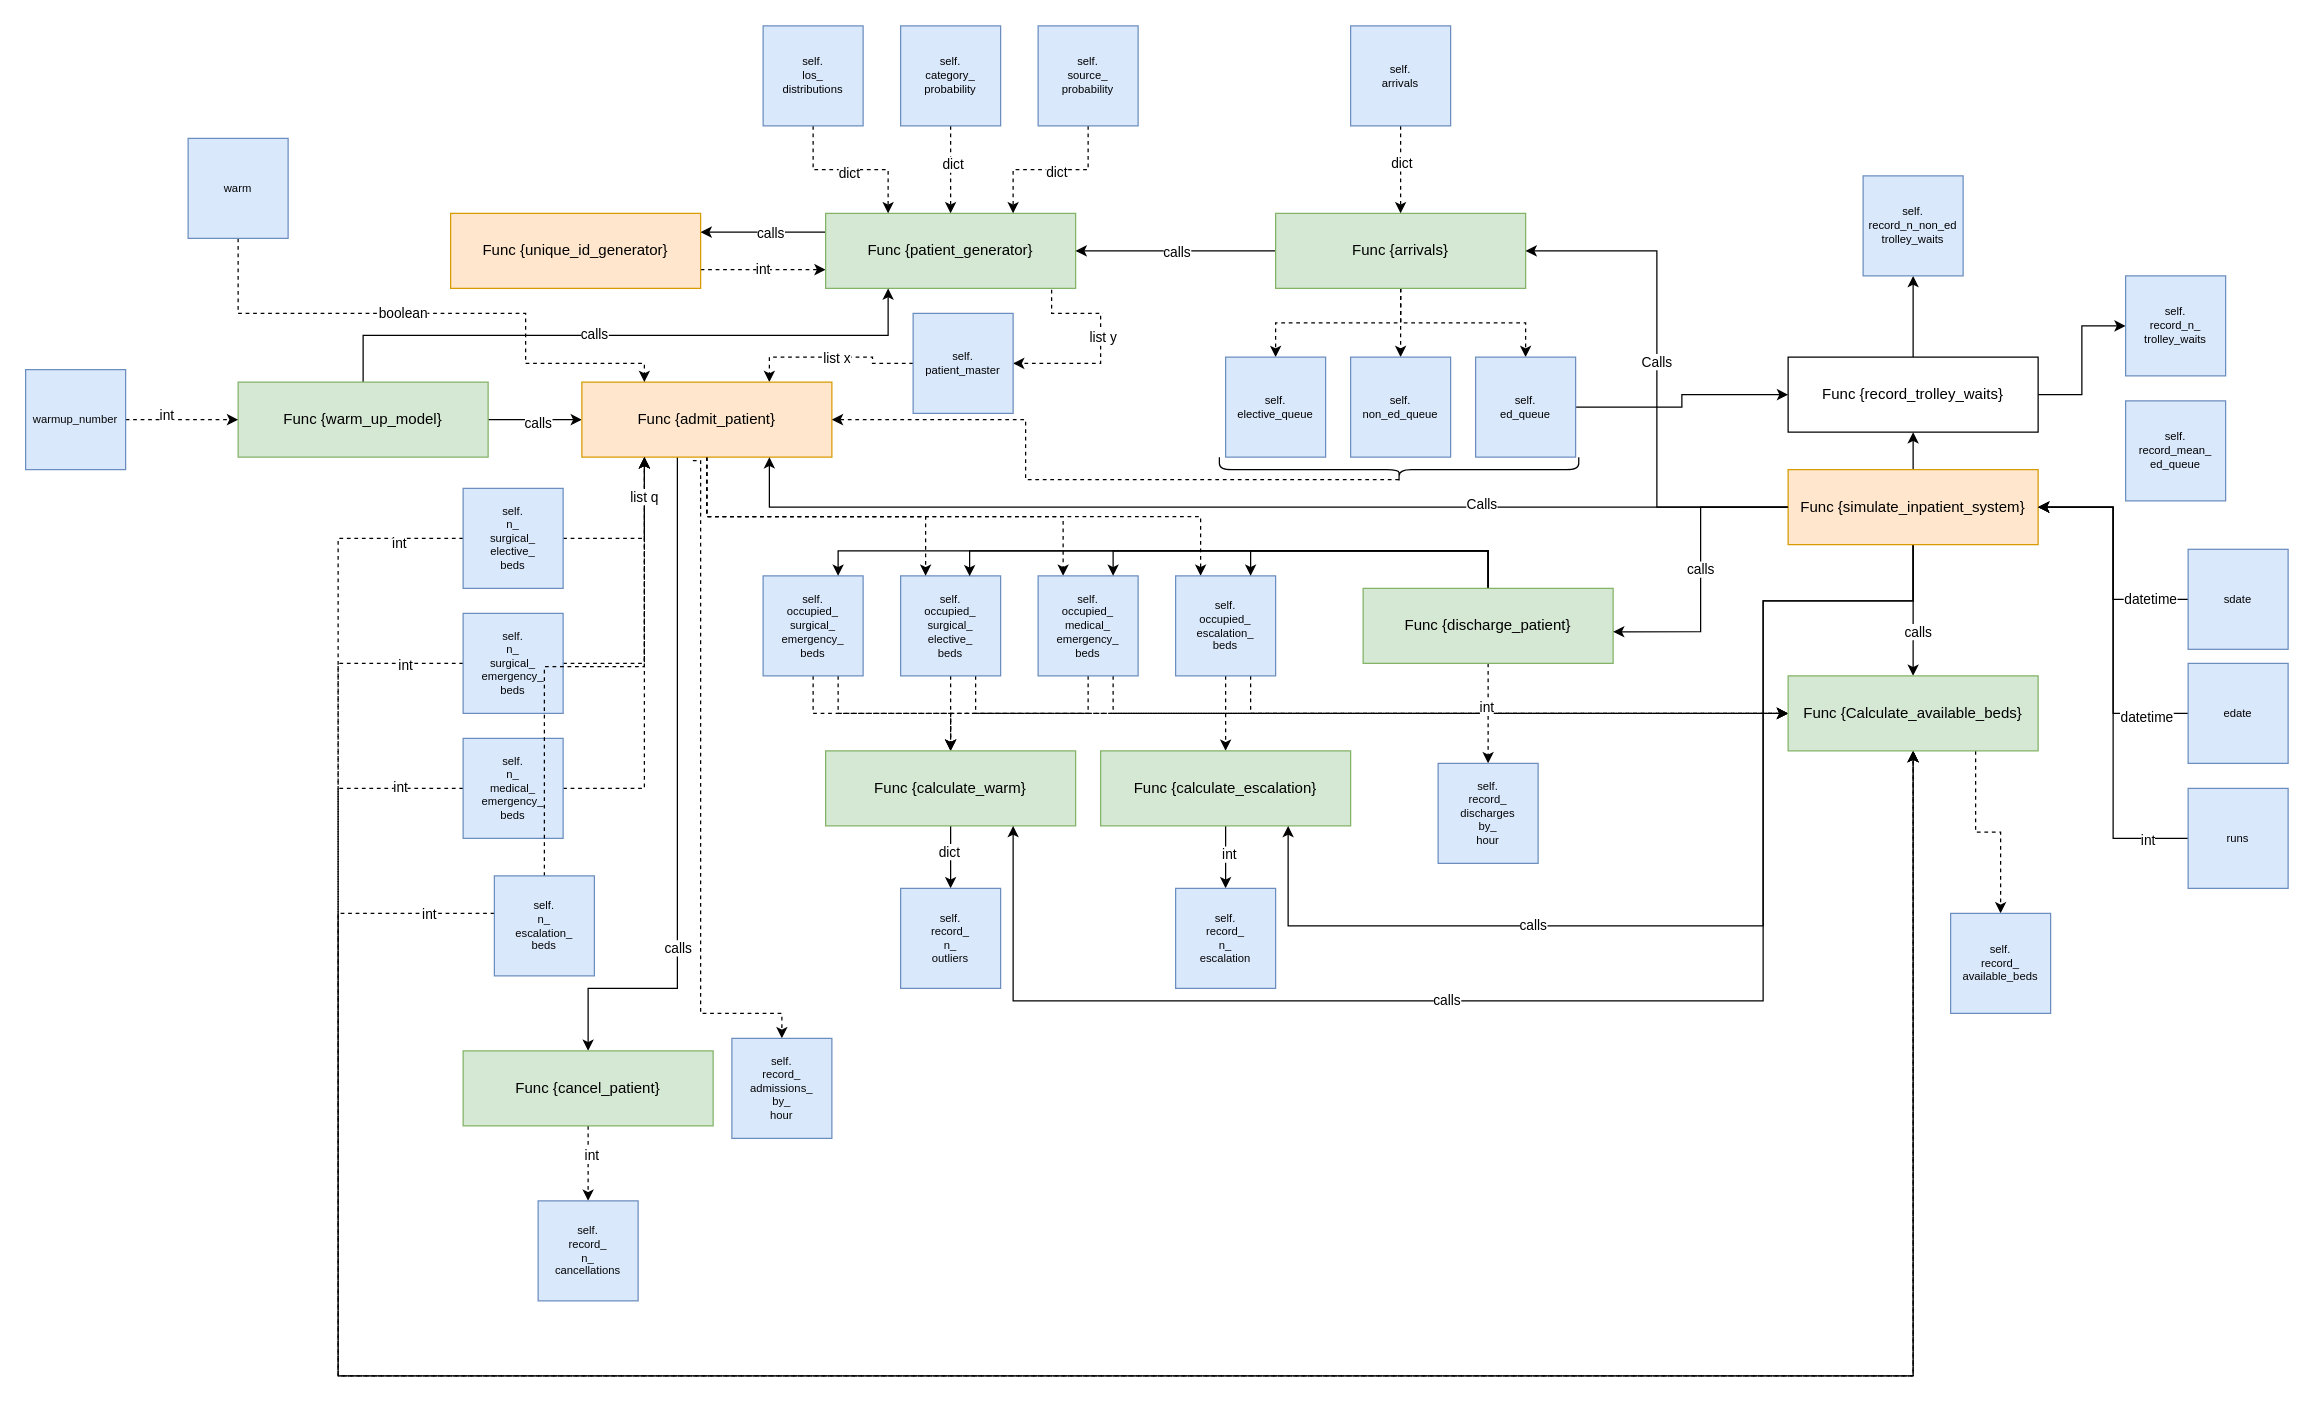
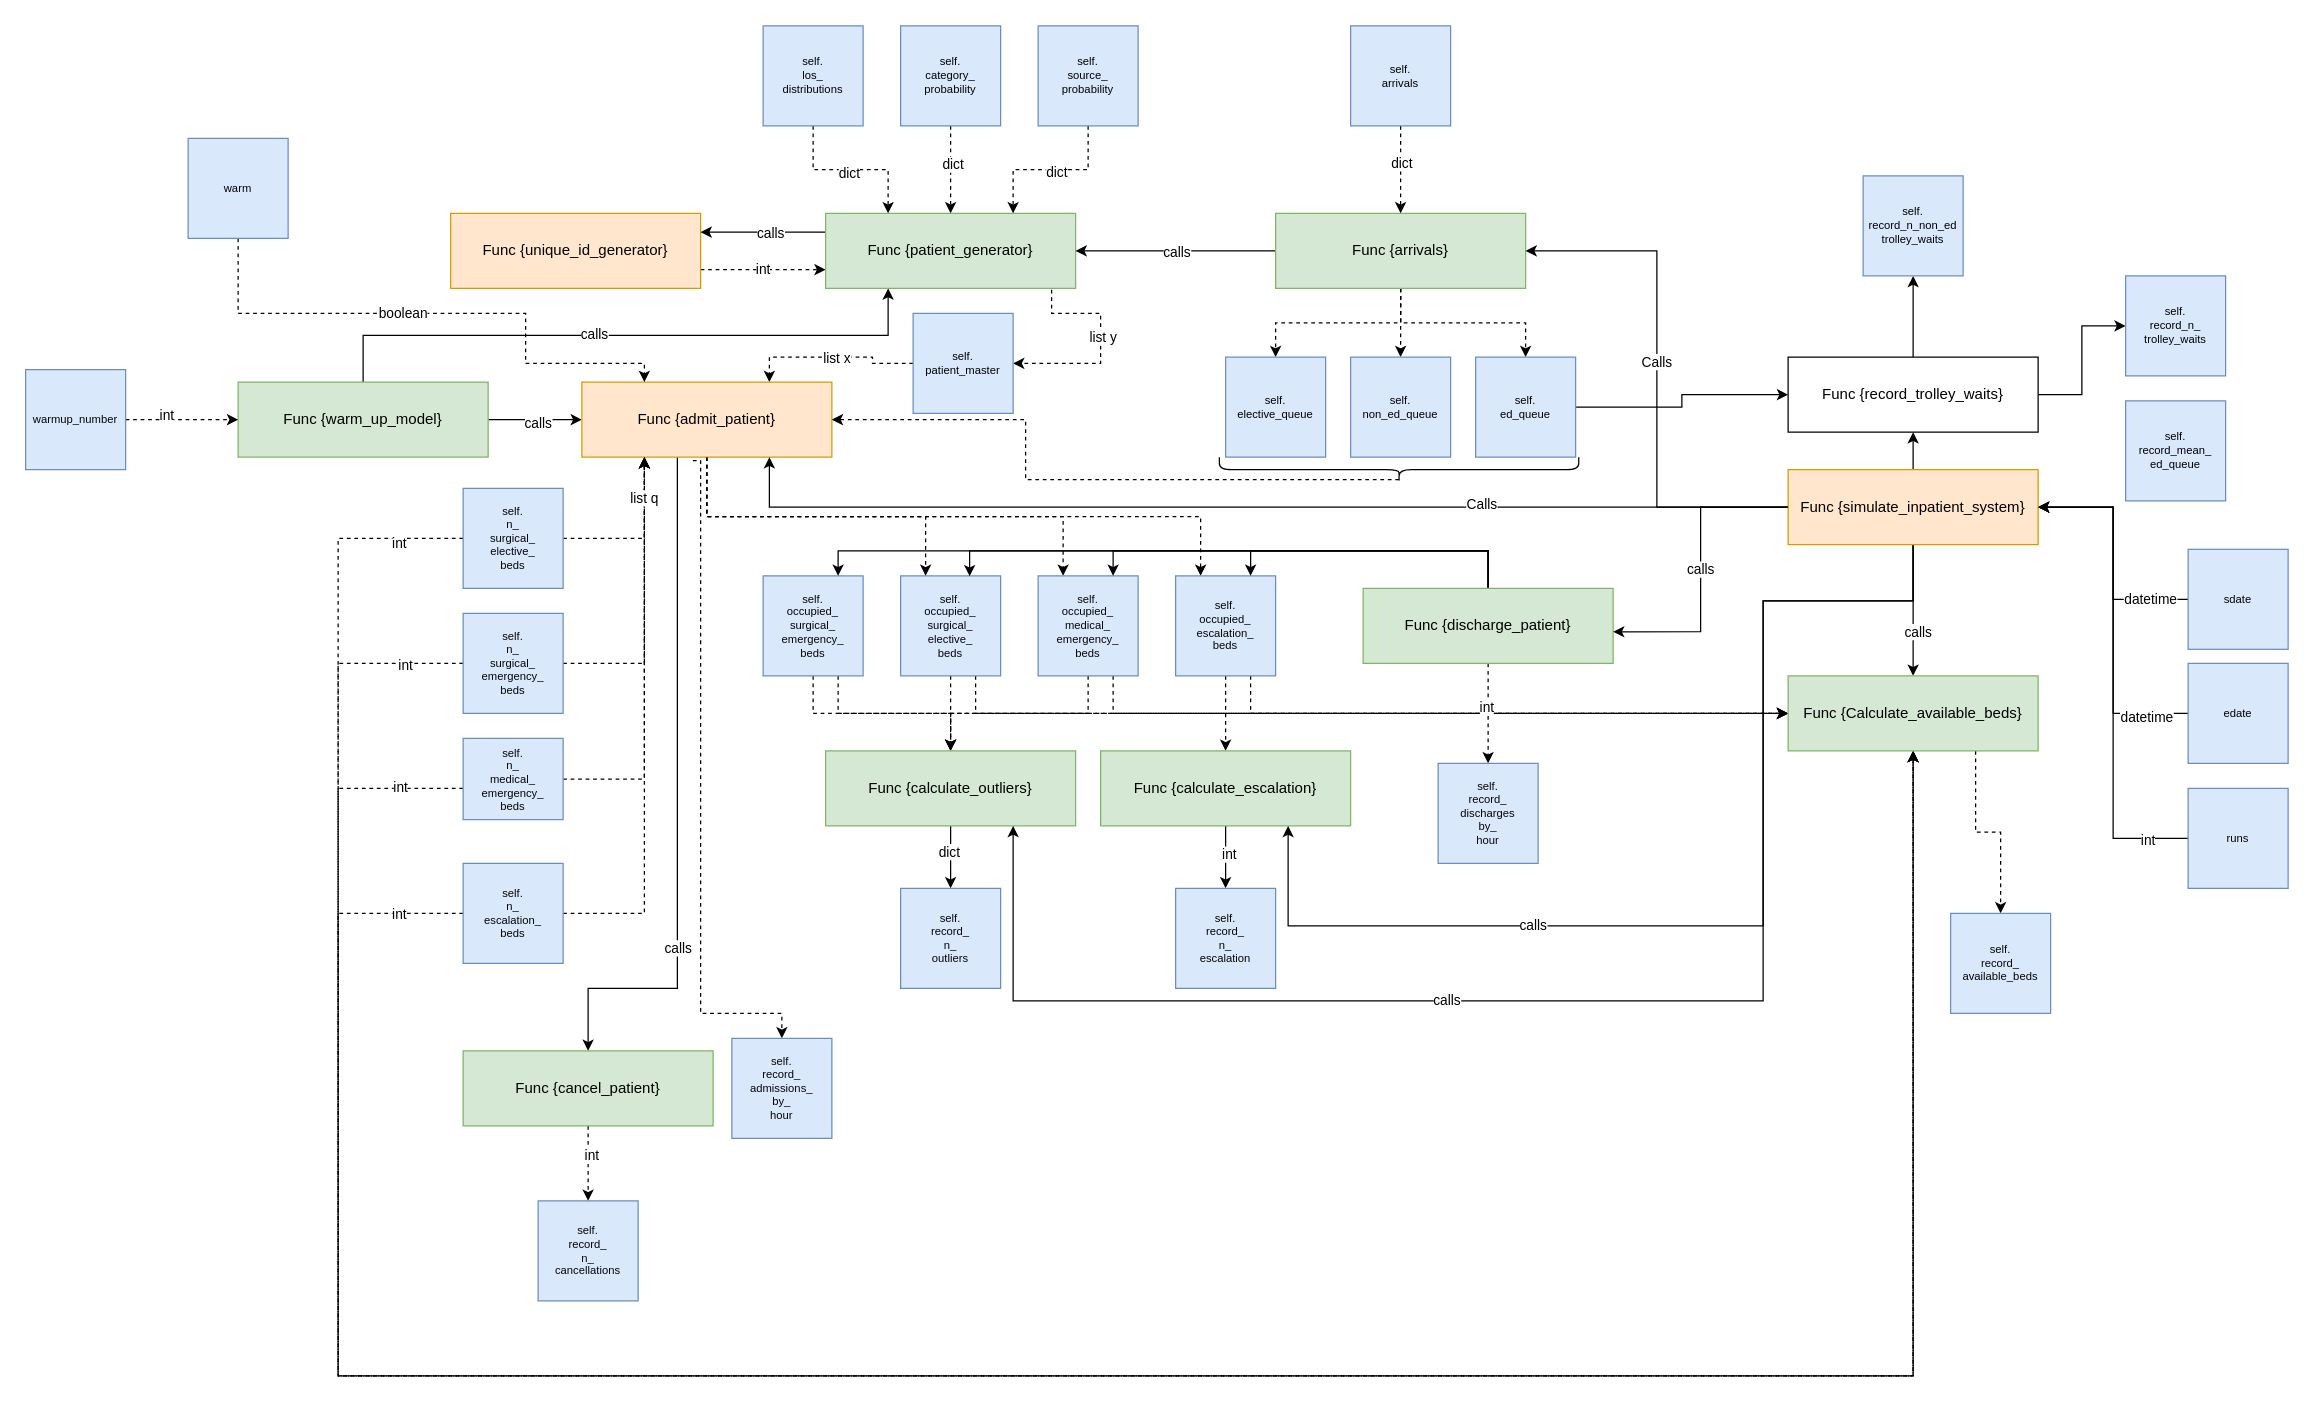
- <mxCell id="62" value="self.&lt;br style=&quot;font-size: 9px;&quot;&gt;&lt;div style=&quot;font-size: 9px;&quot;&gt;&lt;div style=&quot;font-size: 9px;&quot;&gt;&lt;div style=&quot;font-size: 9px;&quot;&gt;&lt;div style=&quot;font-size: 9px;&quot;&gt;n_&lt;/div&gt;&lt;div style=&quot;font-size: 9px;&quot;&gt;medical_&lt;/div&gt;&lt;div style=&quot;font-size: 9px;&quot;&gt;emergency_&lt;/div&gt;&lt;div style=&quot;font-size: 9px;&quot;&gt;beds&lt;/div&gt;&lt;/div&gt;&lt;/div&gt;&lt;/div&gt;" style="whiteSpace=wrap;html=1;aspect=fixed;fillColor=#dae8fc;strokeColor=#6c8ebf;labelBackgroundColor=none;fontFamily=Helvetica;fontSize=9;fontColor=#050505;" parent="1" vertex="1"><mxGeometry x="370" y="590" width="80" height="80" as="geometry" /></mxCell>
+ <mxCell id="62" value="self.&lt;br style=&quot;font-size: 9px;&quot;&gt;&lt;div style=&quot;font-size: 9px;&quot;&gt;&lt;div style=&quot;font-size: 9px;&quot;&gt;&lt;div style=&quot;font-size: 9px;&quot;&gt;&lt;div style=&quot;font-size: 9px;&quot;&gt;n_&lt;/div&gt;&lt;div style=&quot;font-size: 9px;&quot;&gt;medical_&lt;/div&gt;&lt;div style=&quot;font-size: 9px;&quot;&gt;emergency_&lt;/div&gt;&lt;div style=&quot;font-size: 9px;&quot;&gt;beds&lt;/div&gt;&lt;/div&gt;&lt;/div&gt;&lt;/div&gt;" style="whiteSpace=wrap;html=1;aspect=fixed;fillColor=#dae8fc;strokeColor=#6c8ebf;labelBackgroundColor=none;fontFamily=Helvetica;fontSize=9;fontColor=#050505;" parent="1" vertex="1"><mxGeometry x="370" y="590" width="80" height="65" as="geometry" /></mxCell>
- <mxCell id="71" value="Func {calculate_warm&lt;span style=&quot;background-color: initial;&quot;&gt;}&lt;/span&gt;" style="rounded=0;whiteSpace=wrap;html=1;fillColor=#d5e8d4;strokeColor=#82b366;" parent="1" vertex="1"><mxGeometry x="660" y="600" width="200" height="60" as="geometry" /></mxCell>
+ <mxCell id="71" value="Func {calculate_outliers&lt;span style=&quot;background-color: initial;&quot;&gt;}&lt;/span&gt;" style="rounded=0;whiteSpace=wrap;html=1;fillColor=#d5e8d4;strokeColor=#82b366;" parent="1" vertex="1"><mxGeometry x="660" y="600" width="200" height="60" as="geometry" /></mxCell>
- <mxCell id="67" value="self.&lt;br style=&quot;font-size: 9px;&quot;&gt;&lt;div style=&quot;font-size: 9px;&quot;&gt;&lt;div style=&quot;font-size: 9px;&quot;&gt;&lt;div style=&quot;font-size: 9px;&quot;&gt;&lt;div style=&quot;font-size: 9px;&quot;&gt;n_&lt;/div&gt;&lt;div style=&quot;font-size: 9px;&quot;&gt;escalation_&lt;/div&gt;&lt;div style=&quot;font-size: 9px;&quot;&gt;beds&lt;/div&gt;&lt;/div&gt;&lt;/div&gt;&lt;/div&gt;" style="whiteSpace=wrap;html=1;aspect=fixed;fillColor=#dae8fc;strokeColor=#6c8ebf;labelBackgroundColor=none;fontFamily=Helvetica;fontSize=9;fontColor=#050505;" parent="1" vertex="1"><mxGeometry x="395" y="700" width="80" height="80" as="geometry" /></mxCell>
+ <mxCell id="67" value="self.&lt;br style=&quot;font-size: 9px;&quot;&gt;&lt;div style=&quot;font-size: 9px;&quot;&gt;&lt;div style=&quot;font-size: 9px;&quot;&gt;&lt;div style=&quot;font-size: 9px;&quot;&gt;&lt;div style=&quot;font-size: 9px;&quot;&gt;n_&lt;/div&gt;&lt;div style=&quot;font-size: 9px;&quot;&gt;escalation_&lt;/div&gt;&lt;div style=&quot;font-size: 9px;&quot;&gt;beds&lt;/div&gt;&lt;/div&gt;&lt;/div&gt;&lt;/div&gt;" style="whiteSpace=wrap;html=1;aspect=fixed;fillColor=#dae8fc;strokeColor=#6c8ebf;labelBackgroundColor=none;fontFamily=Helvetica;fontSize=9;fontColor=#050505;" parent="1" vertex="1"><mxGeometry x="370" y="690" width="80" height="80" as="geometry" /></mxCell>
